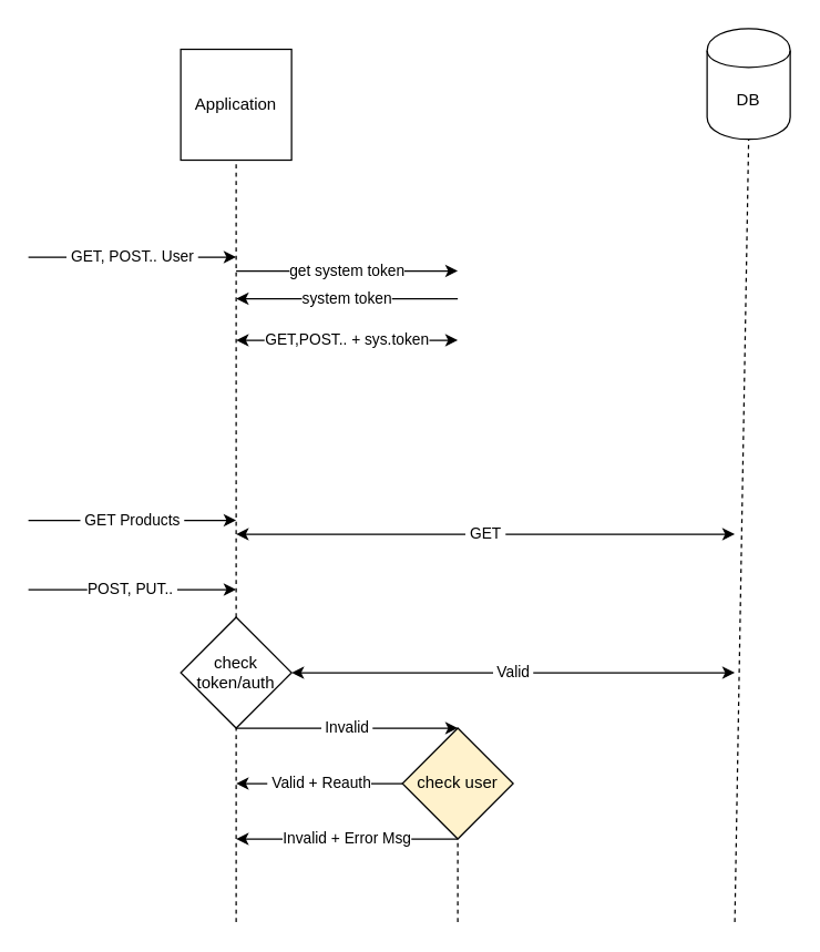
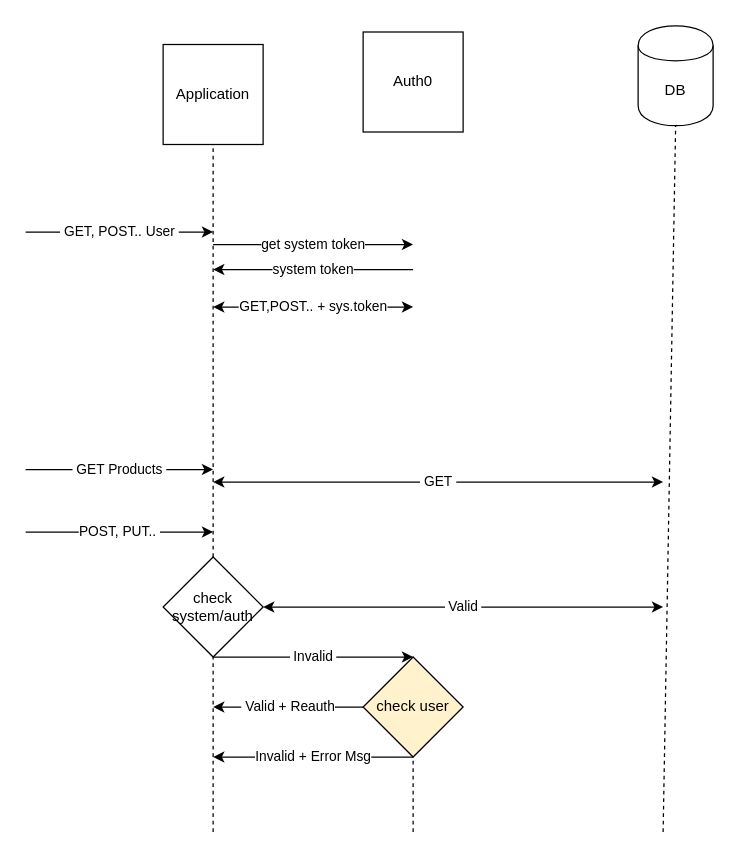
+ <mxCell id="5" value="Auth0" style="whiteSpace=wrap;html=1;aspect=fixed;" parent="1" vertex="1"><mxGeometry x="290" y="25" width="80" height="80" as="geometry" /></mxCell>
- <mxCell id="14" value="check token/auth" style="rhombus;whiteSpace=wrap;html=1;" parent="1" vertex="1"><mxGeometry x="130" y="445" width="80" height="80" as="geometry" /></mxCell>
+ <mxCell id="14" value="check system/auth" style="rhombus;whiteSpace=wrap;html=1;" parent="1" vertex="1"><mxGeometry x="130" y="445" width="80" height="80" as="geometry" /></mxCell>
